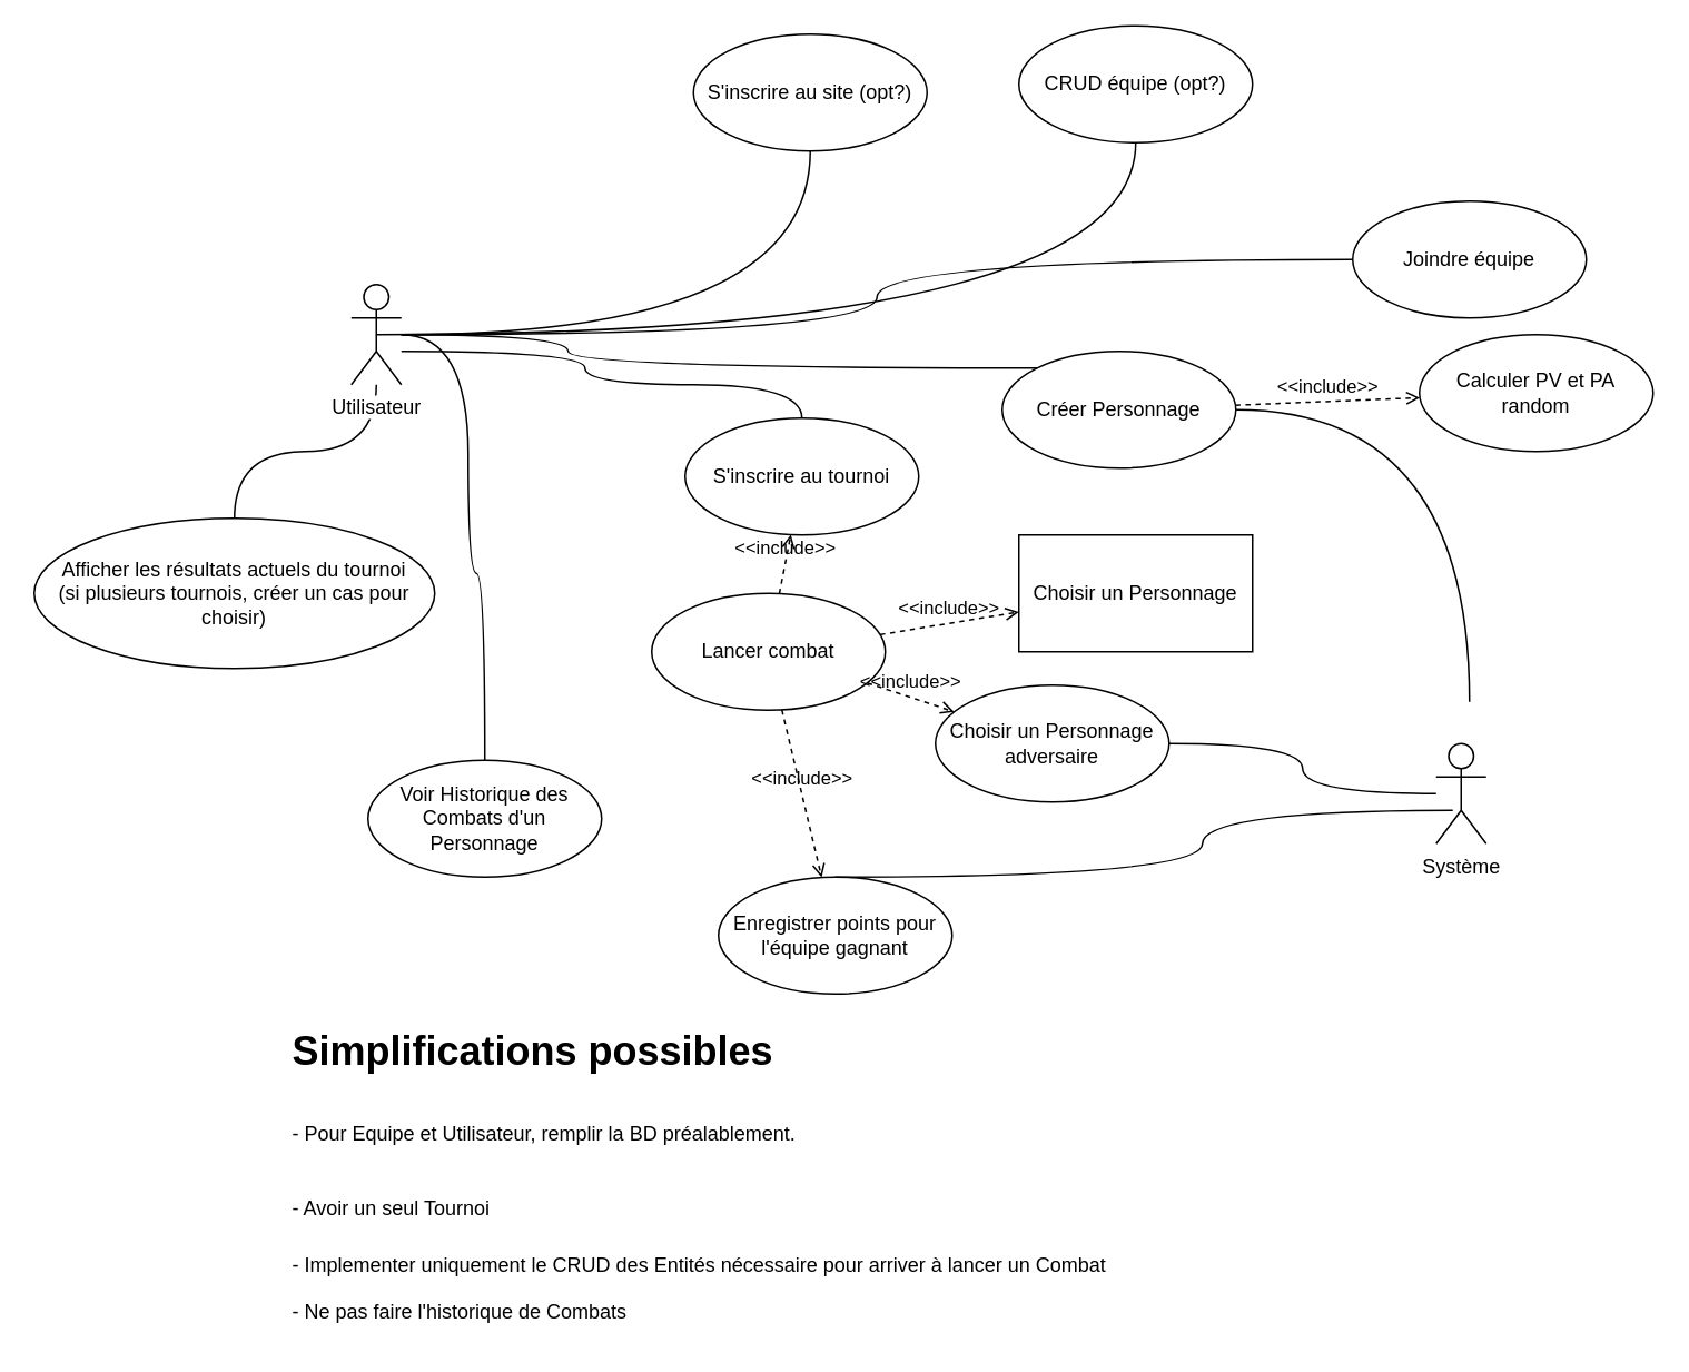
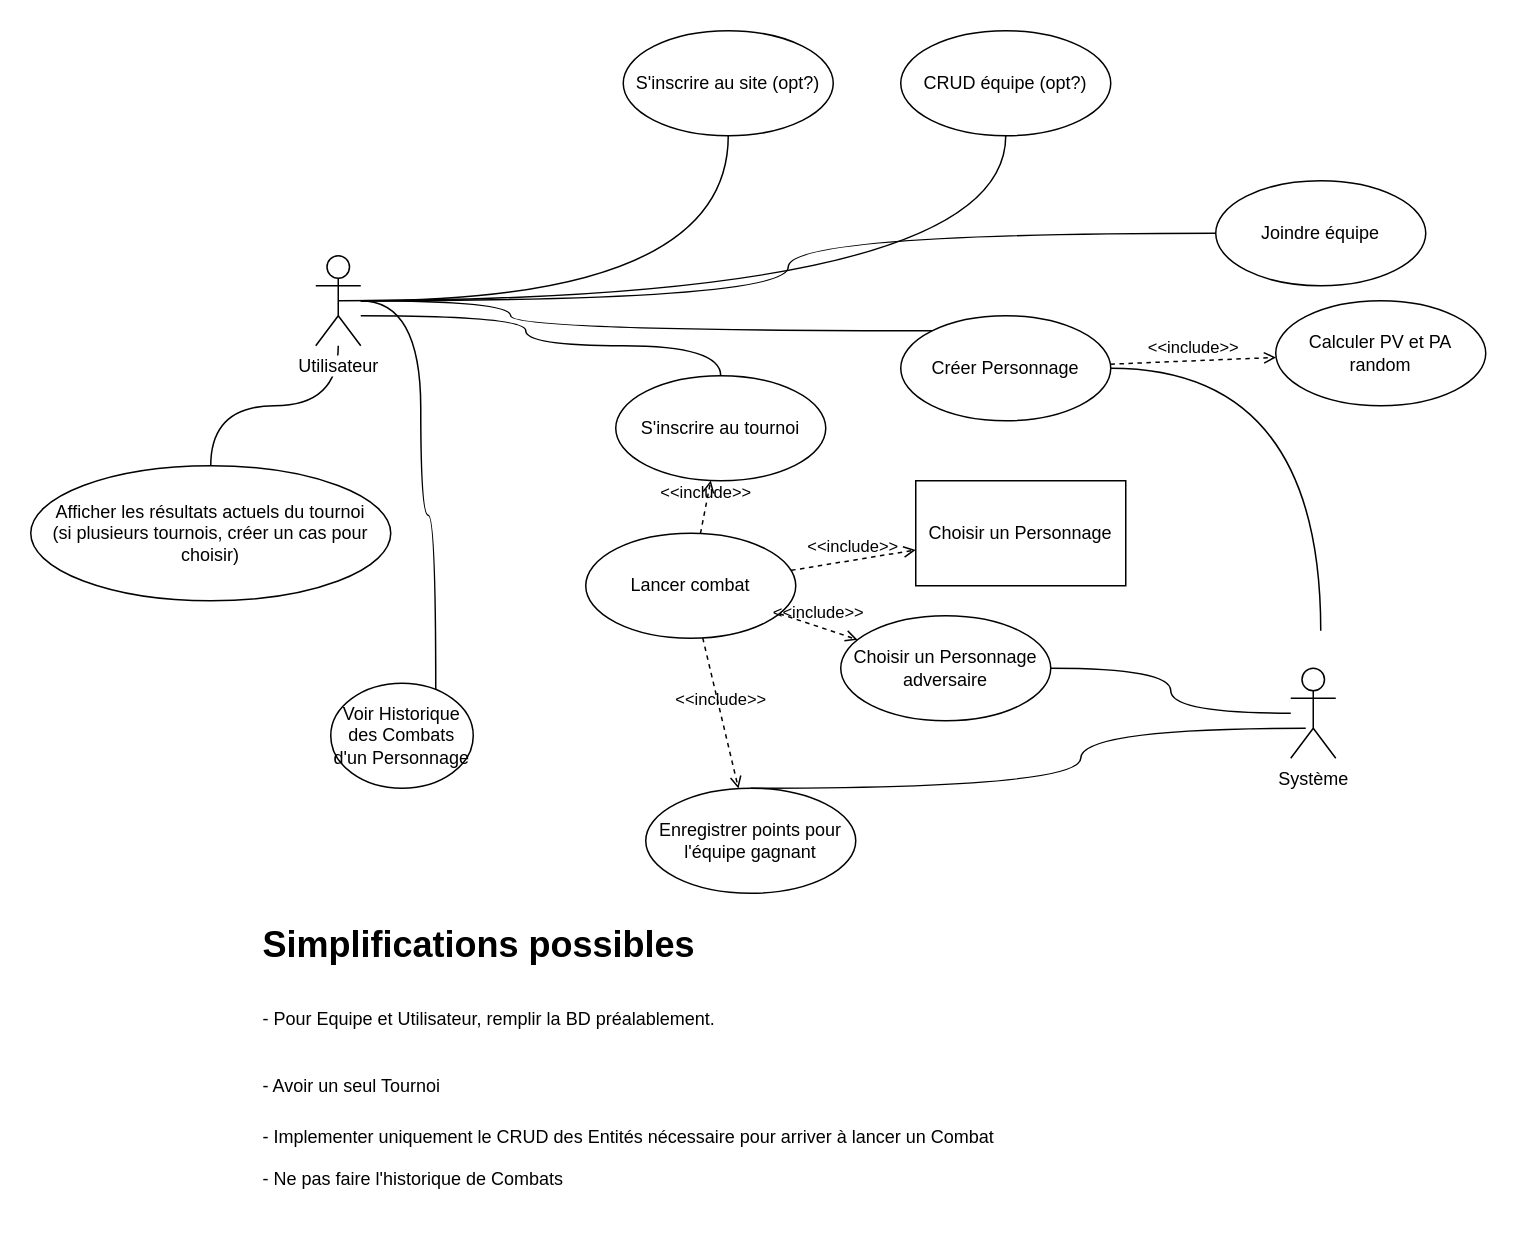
- <mxCell id="23" value="CRUD équipe (opt?)" style="ellipse;whiteSpace=wrap;html=1;" parent="1" vertex="1"><mxGeometry x="610" y="15" width="140" height="70" as="geometry" /></mxCell>
+ <mxCell id="23" value="CRUD équipe (opt?)" style="ellipse;whiteSpace=wrap;html=1;" parent="1" vertex="1"><mxGeometry x="600" y="20" width="140" height="70" as="geometry" /></mxCell>
- <mxCell id="26" value="Voir Historique des Combats d'un Personnage" style="ellipse;whiteSpace=wrap;html=1;" parent="1" vertex="1"><mxGeometry x="220" y="455" width="140" height="70" as="geometry" /></mxCell>
+ <mxCell id="26" value="Voir Historique des Combats d'un Personnage" style="ellipse;whiteSpace=wrap;html=1;" parent="1" vertex="1"><mxGeometry x="220" y="455" width="95" height="70" as="geometry" /></mxCell>
